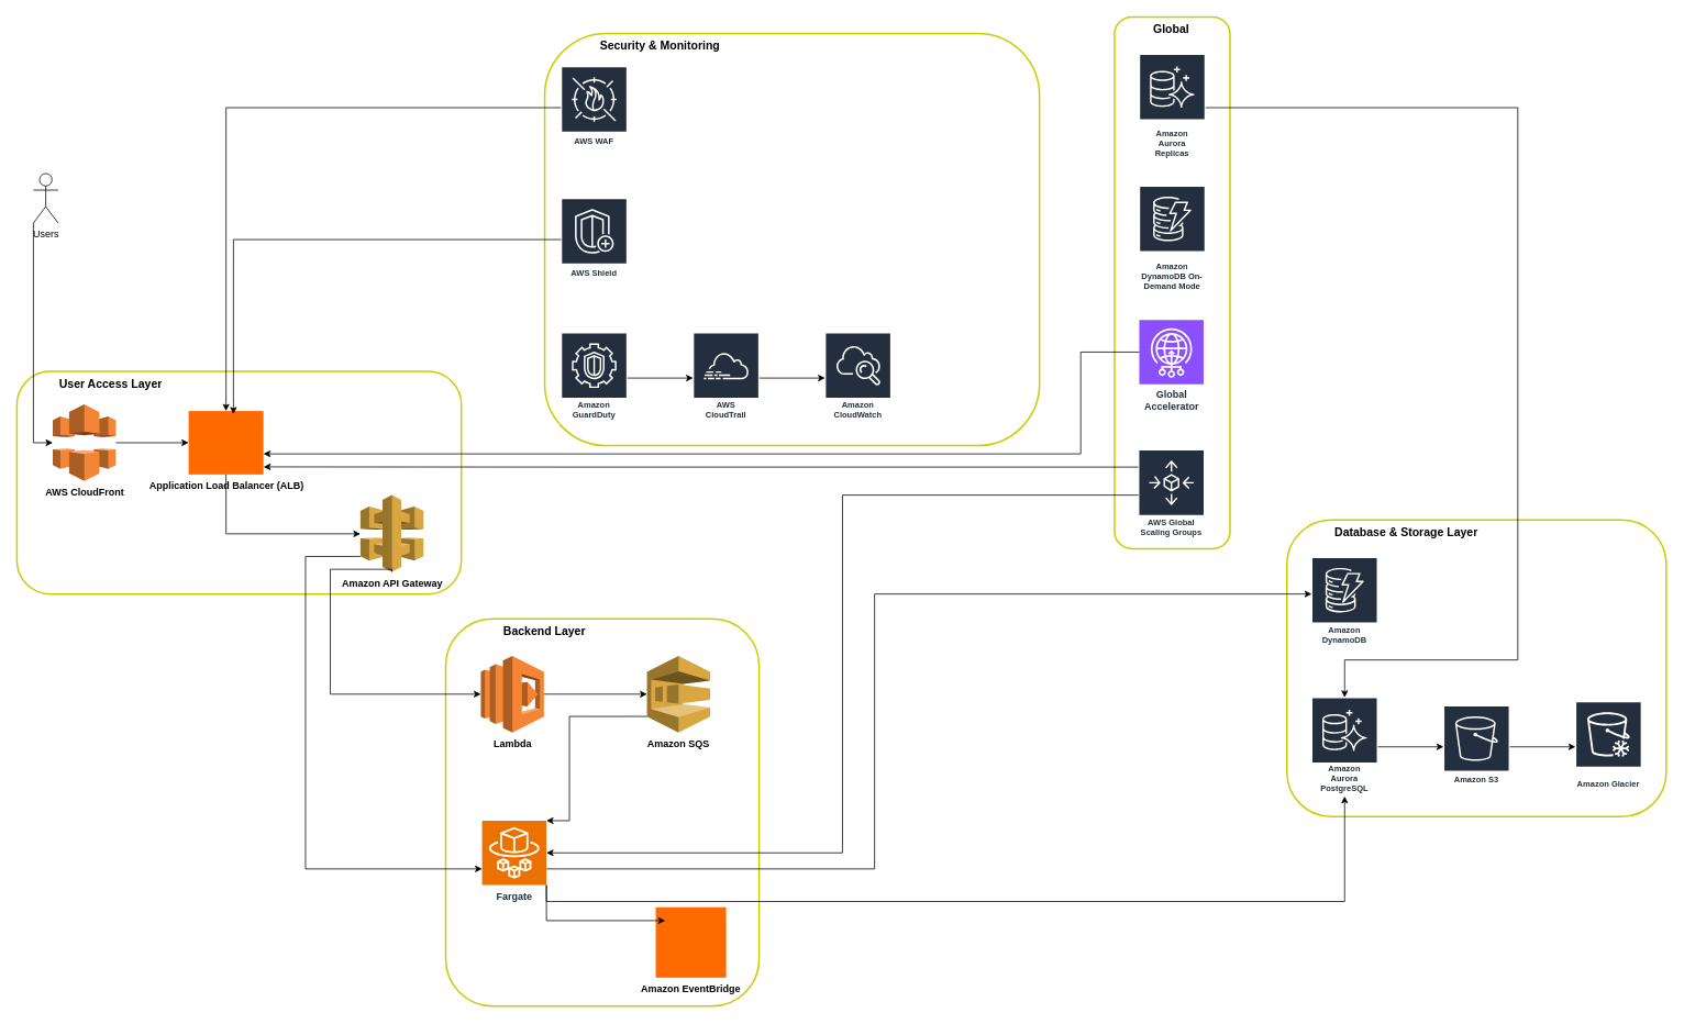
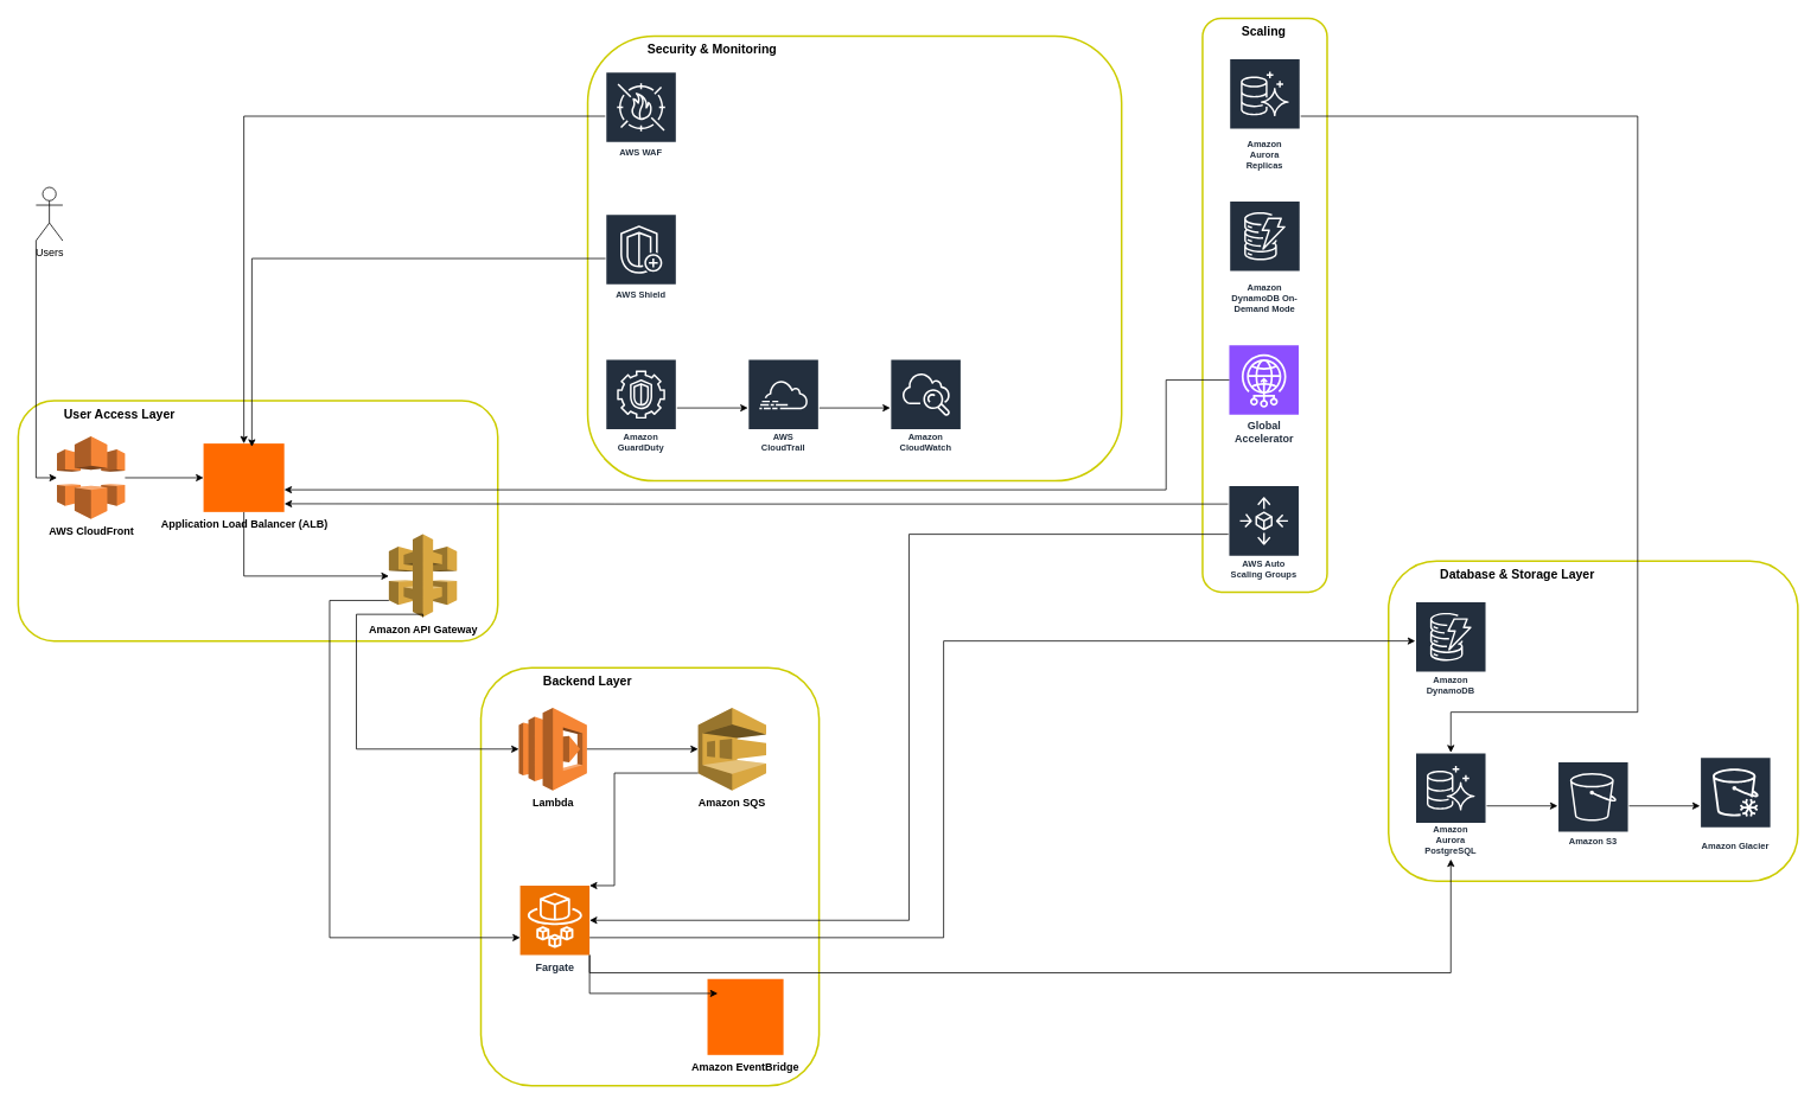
- <mxCell id="40" value="&lt;font style=&quot;font-size: 14px;&quot;&gt;&lt;b&gt;Global&lt;/b&gt;&lt;/font&gt;" style="text;html=1;align=center;verticalAlign=middle;whiteSpace=wrap;rounded=0;" vertex="1" parent="1"><mxGeometry x="1390" y="20" width="60" height="30" as="geometry" /></mxCell>
+ <mxCell id="40" value="&lt;font style=&quot;font-size: 14px;&quot;&gt;&lt;b&gt;Scaling&lt;/b&gt;&lt;/font&gt;" style="text;html=1;align=center;verticalAlign=middle;whiteSpace=wrap;rounded=0;" vertex="1" parent="1"><mxGeometry x="1390" y="20" width="60" height="30" as="geometry" /></mxCell>
- <mxCell id="37" value="AWS Global Scaling Groups" style="sketch=0;outlineConnect=0;fontColor=#232F3E;gradientColor=none;strokeColor=#ffffff;fillColor=#232F3E;dashed=0;verticalLabelPosition=middle;verticalAlign=bottom;align=center;html=1;whiteSpace=wrap;fontSize=10;fontStyle=1;spacing=3;shape=mxgraph.aws4.productIcon;prIcon=mxgraph.aws4.autoscaling;" vertex="1" parent="1"><mxGeometry x="1380" y="545" width="80" height="110" as="geometry" /></mxCell>
+ <mxCell id="37" value="AWS Auto Scaling Groups" style="sketch=0;outlineConnect=0;fontColor=#232F3E;gradientColor=none;strokeColor=#ffffff;fillColor=#232F3E;dashed=0;verticalLabelPosition=middle;verticalAlign=bottom;align=center;html=1;whiteSpace=wrap;fontSize=10;fontStyle=1;spacing=3;shape=mxgraph.aws4.productIcon;prIcon=mxgraph.aws4.autoscaling;" vertex="1" parent="1"><mxGeometry x="1380" y="545" width="80" height="110" as="geometry" /></mxCell>
